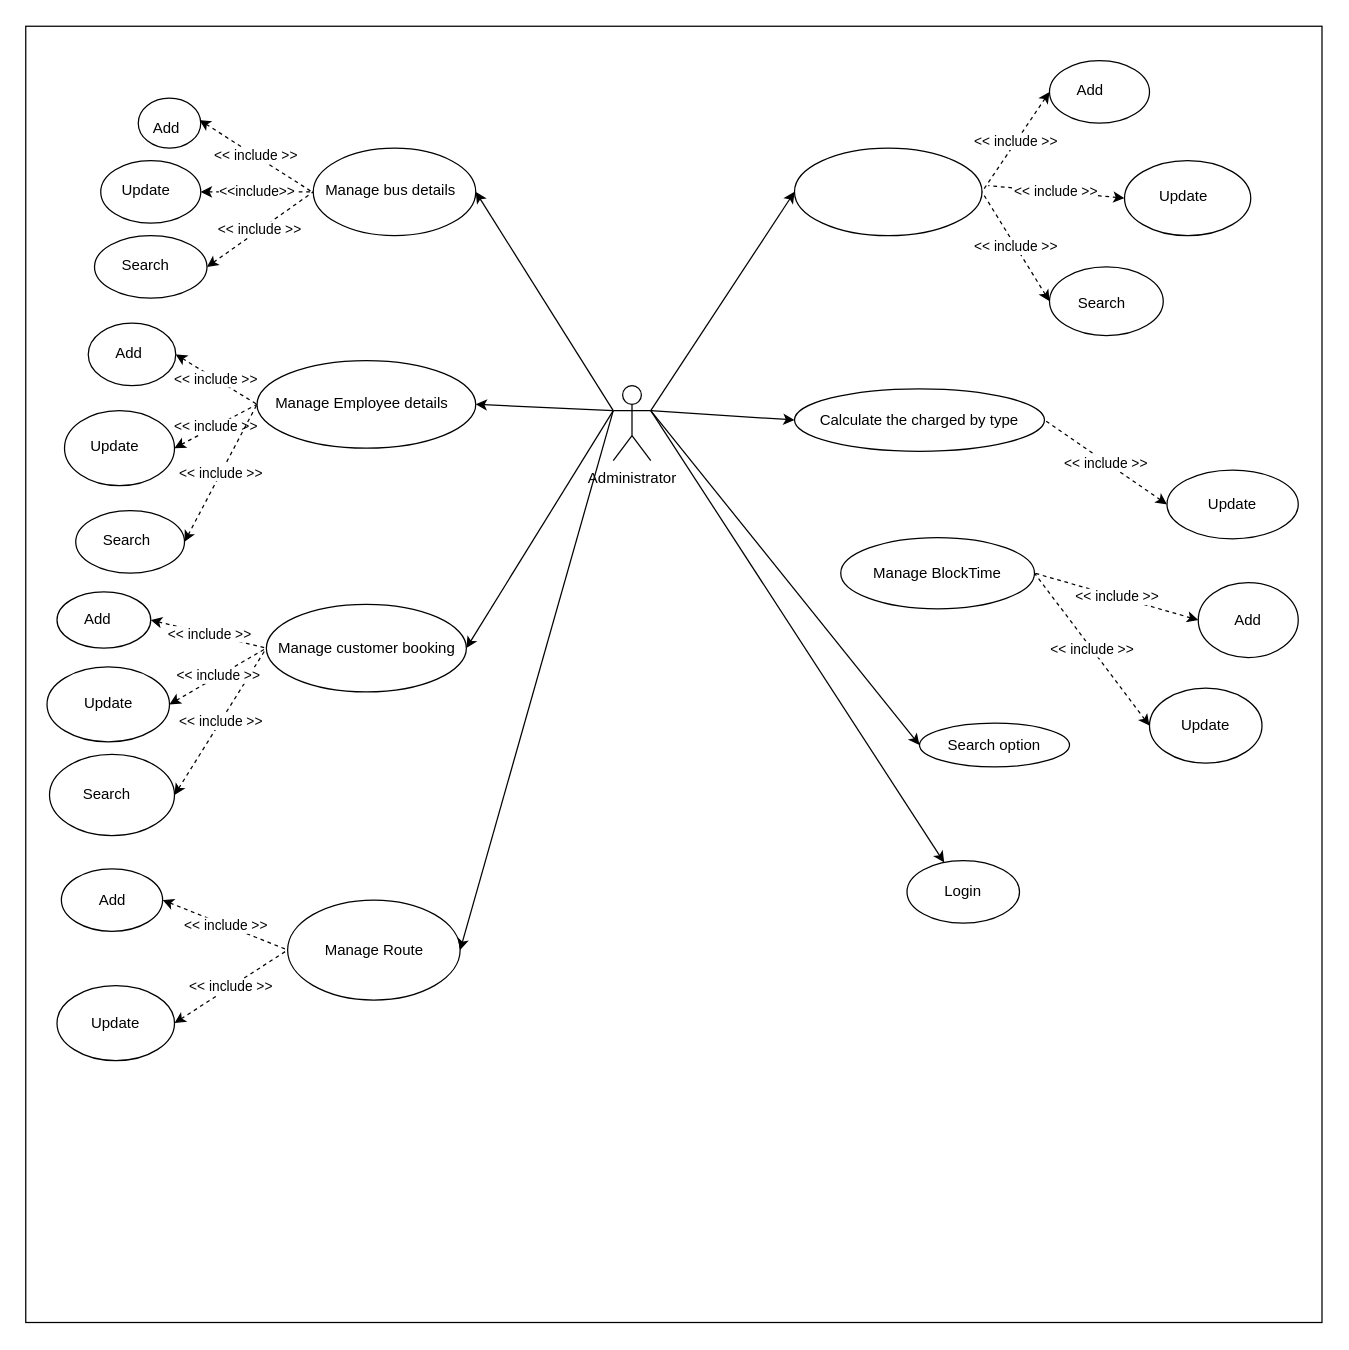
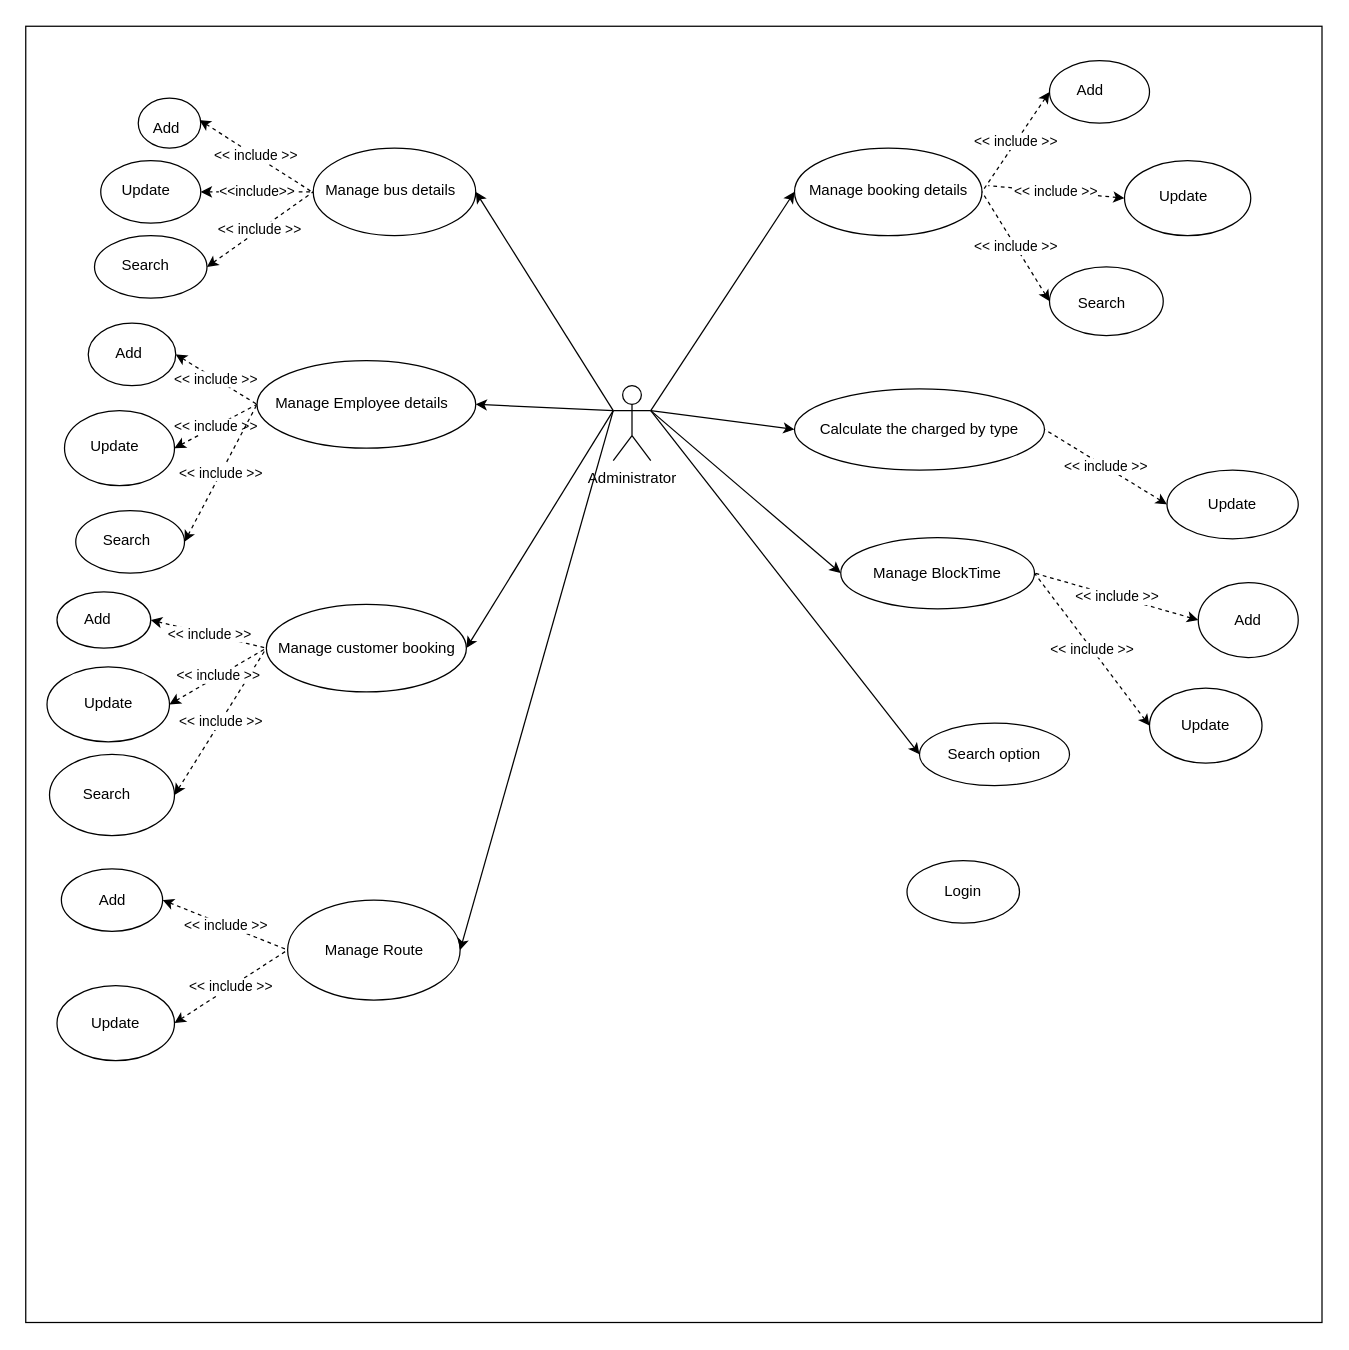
+ <mxCell id="41" value="Manage booking details" style="text;html=1;" parent="1" vertex="1"><mxGeometry x="645" y="138" width="125" height="30" as="geometry" /></mxCell>
- <mxCell id="52" value="&lt;span style=&quot;text-align: left&quot;&gt;Calculate the charged by type&lt;/span&gt;" style="ellipse;whiteSpace=wrap;html=1;" parent="1" vertex="1"><mxGeometry x="635" y="310.5" width="200" height="50" as="geometry" /></mxCell>
+ <mxCell id="52" value="&lt;span style=&quot;text-align: left&quot;&gt;Calculate the charged by type&lt;/span&gt;" style="ellipse;whiteSpace=wrap;html=1;" parent="1" vertex="1"><mxGeometry x="635" y="310.5" width="200" height="65" as="geometry" /></mxCell>
- <mxCell id="57" value="" style="endArrow=classic;html=1;exitX=1;exitY=0.333;exitDx=0;exitDy=0;exitPerimeter=0;" parent="1" source="3" target="39" edge="1"><mxGeometry width="50" height="50" relative="1" as="geometry"><mxPoint x="530" y="338" as="sourcePoint" /><mxPoint x="700" y="528" as="targetPoint" /></mxGeometry></mxCell>
+ <mxCell id="57" value="" style="endArrow=classic;html=1;entryX=0;entryY=0.5;entryDx=0;entryDy=0;exitX=1;exitY=0.333;exitDx=0;exitDy=0;exitPerimeter=0;" parent="1" source="3" target="56" edge="1"><mxGeometry width="50" height="50" relative="1" as="geometry"><mxPoint x="530" y="338" as="sourcePoint" /><mxPoint x="700" y="528" as="targetPoint" /></mxGeometry></mxCell>
- <mxCell id="68" value="&lt;span style=&quot;text-align: left ; white-space: nowrap&quot;&gt;Search option&lt;/span&gt;" style="ellipse;whiteSpace=wrap;html=1;" parent="1" vertex="1"><mxGeometry x="735" y="578" width="120" height="35" as="geometry" /></mxCell>
+ <mxCell id="68" value="&lt;span style=&quot;text-align: left ; white-space: nowrap&quot;&gt;Search option&lt;/span&gt;" style="ellipse;whiteSpace=wrap;html=1;" parent="1" vertex="1"><mxGeometry x="735" y="578" width="120" height="50" as="geometry" /></mxCell>
